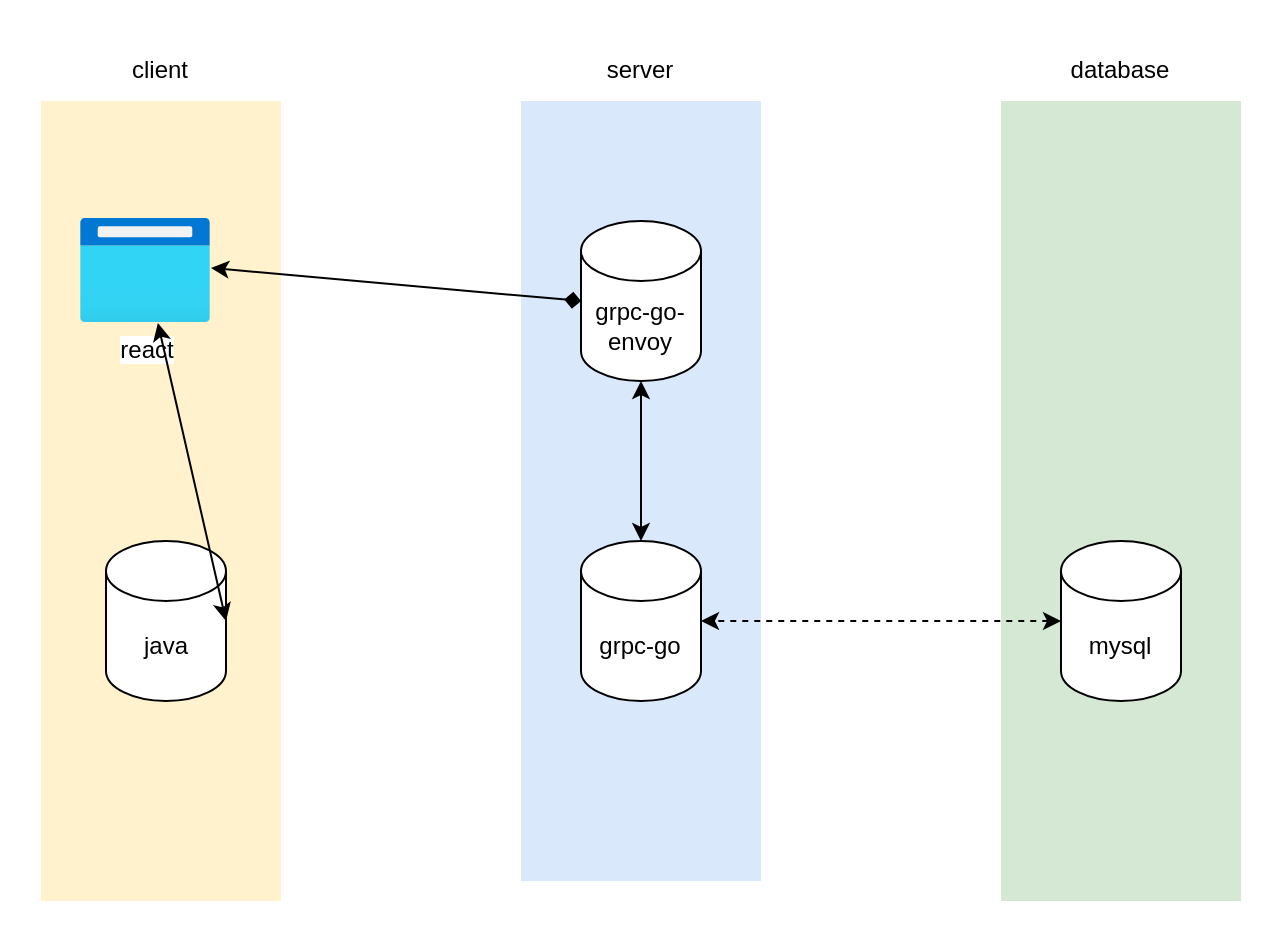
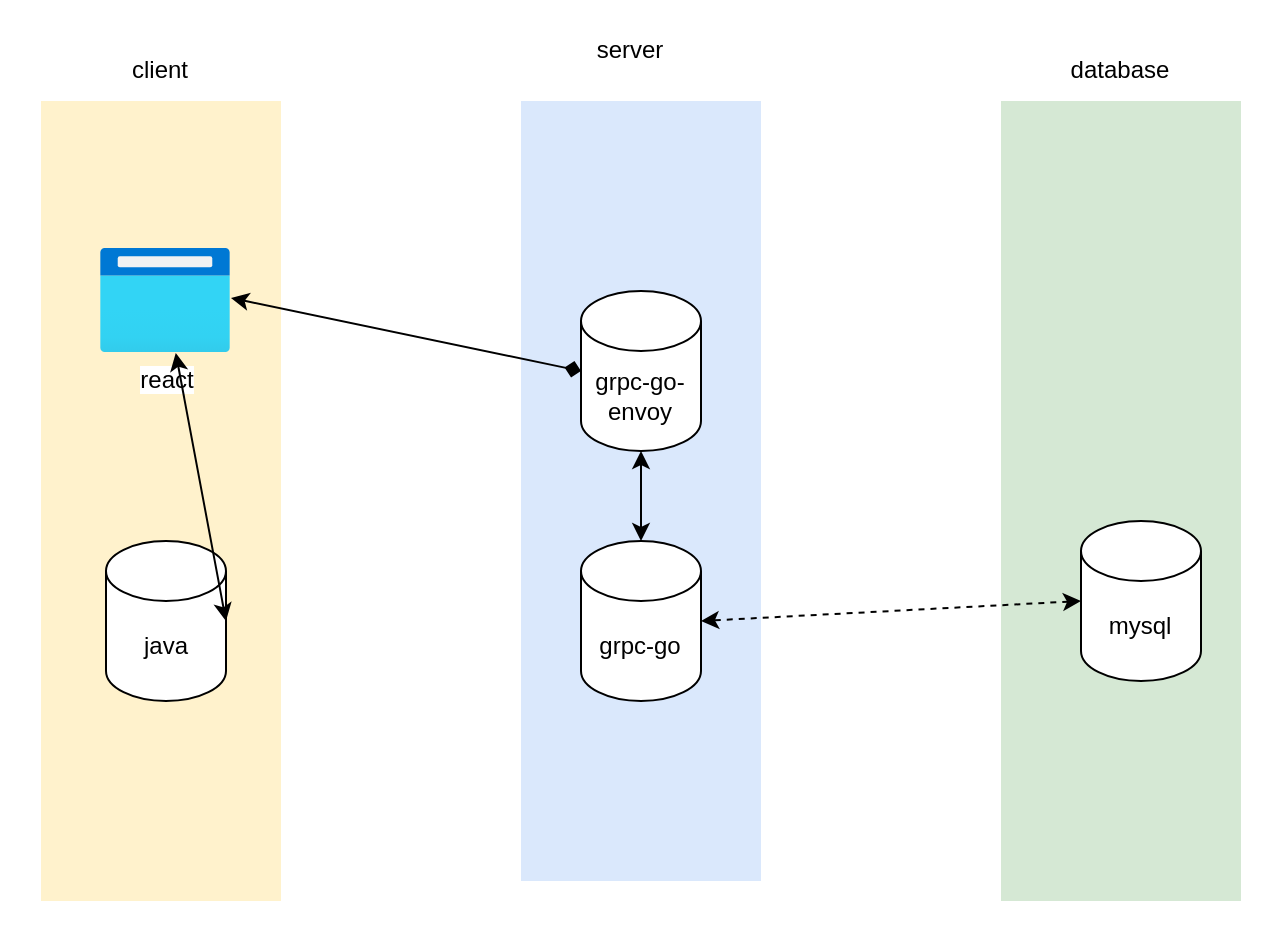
- <mxCell id="11" value="server" style="text;html=1;strokeColor=none;fillColor=none;align=center;verticalAlign=middle;whiteSpace=wrap;rounded=0;" vertex="1" parent="1"><mxGeometry x="290" y="20" width="60" height="30" as="geometry" /></mxCell>
+ <mxCell id="11" value="server" style="text;html=1;strokeColor=none;fillColor=none;align=center;verticalAlign=middle;whiteSpace=wrap;rounded=0;" vertex="1" parent="1"><mxGeometry x="285" y="10" width="60" height="30" as="geometry" /></mxCell>
- <mxCell id="9" value="react" style="aspect=fixed;html=1;points=[];align=center;image;fontSize=12;image=img/lib/azure2/general/Browser.svg;" vertex="1" parent="1"><mxGeometry x="40" y="109" width="65" height="52" as="geometry" /></mxCell>
+ <mxCell id="9" value="react" style="aspect=fixed;html=1;points=[];align=center;image;fontSize=12;image=img/lib/azure2/general/Browser.svg;" vertex="1" parent="1"><mxGeometry x="50" y="124" width="65" height="52" as="geometry" /></mxCell>
- <mxCell id="8" value="grpc-go-envoy" style="shape=cylinder3;whiteSpace=wrap;html=1;boundedLbl=1;backgroundOutline=1;size=15;" vertex="1" parent="1"><mxGeometry x="290" y="110" width="60" height="80" as="geometry" /></mxCell>
+ <mxCell id="8" value="grpc-go-envoy" style="shape=cylinder3;whiteSpace=wrap;html=1;boundedLbl=1;backgroundOutline=1;size=15;" vertex="1" parent="1"><mxGeometry x="290" y="145" width="60" height="80" as="geometry" /></mxCell>
- <mxCell id="5" value="mysql" style="shape=cylinder3;whiteSpace=wrap;html=1;boundedLbl=1;backgroundOutline=1;size=15;" vertex="1" parent="1"><mxGeometry x="530" y="270" width="60" height="80" as="geometry" /></mxCell>
+ <mxCell id="5" value="mysql" style="shape=cylinder3;whiteSpace=wrap;html=1;boundedLbl=1;backgroundOutline=1;size=15;" vertex="1" parent="1"><mxGeometry x="540" y="260" width="60" height="80" as="geometry" /></mxCell>
